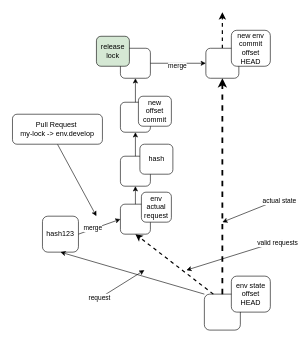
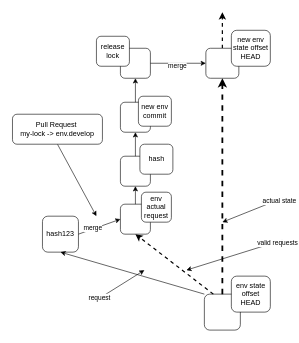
- <mxCell id="14" value="new env commit offset HEAD" style="rounded=1;whiteSpace=wrap;html=1;" vertex="1" parent="1"><mxGeometry x="385" y="50" width="65" height="60" as="geometry" /></mxCell>
+ <mxCell id="14" value="new env state offset HEAD" style="rounded=1;whiteSpace=wrap;html=1;" vertex="1" parent="1"><mxGeometry x="385" y="50" width="65" height="60" as="geometry" /></mxCell>
- <mxCell id="31" value="release lock" style="rounded=1;whiteSpace=wrap;html=1;fillColor=#d5e8d4;" vertex="1" parent="1"><mxGeometry x="160" y="60" width="55" height="50" as="geometry" /></mxCell>
+ <mxCell id="31" value="release lock" style="rounded=1;whiteSpace=wrap;html=1;" vertex="1" parent="1"><mxGeometry x="160" y="60" width="55" height="50" as="geometry" /></mxCell>
- <mxCell id="27" value="new offset commit" style="rounded=1;whiteSpace=wrap;html=1;" vertex="1" parent="1"><mxGeometry x="230" y="160" width="55" height="50" as="geometry" /></mxCell>
+ <mxCell id="27" value="new env commit" style="rounded=1;whiteSpace=wrap;html=1;" vertex="1" parent="1"><mxGeometry x="230" y="160" width="55" height="50" as="geometry" /></mxCell>
